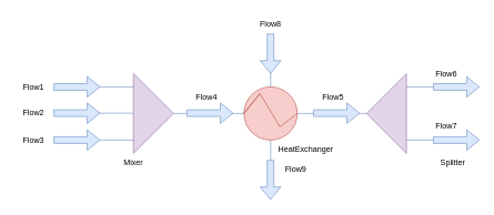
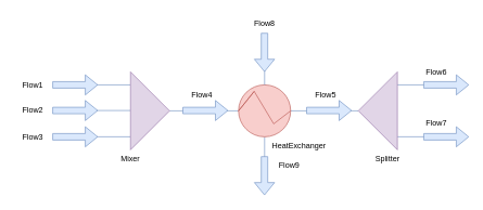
- <mxCell id="36" value="Splitter" style="text;strokeColor=none;align=center;fillColor=none;html=1;verticalAlign=middle;whiteSpace=wrap;rounded=0;" vertex="1" parent="1"><mxGeometry x="635" y="230" width="90" height="30" as="geometry" /></mxCell>
+ <mxCell id="36" value="Splitter" style="text;strokeColor=none;align=center;fillColor=none;html=1;verticalAlign=middle;whiteSpace=wrap;rounded=0;" vertex="1" parent="1"><mxGeometry x="550" y="230" width="90" height="30" as="geometry" /></mxCell>
